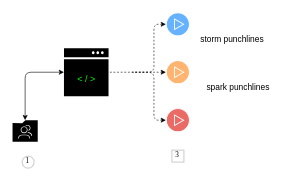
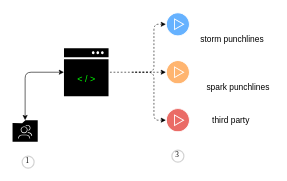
+ <mxCell id="13" value="&lt;font style=&quot;font-size: 14px&quot;&gt;third party&amp;nbsp;&lt;/font&gt;" style="text;html=1;resizable=0;autosize=1;align=center;verticalAlign=middle;points=[];fillColor=none;strokeColor=none;rounded=0;" parent="1" vertex="1"><mxGeometry x="345.89" y="190" width="80" height="20" as="geometry" /></mxCell>
- <mxCell id="8" value="3" style="whiteSpace=wrap;html=1;aspect=fixed;strokeWidth=2;fontFamily=Tahoma;spacingBottom=4;spacingRight=2;strokeColor=#d3d3d3;fillColor=none;rounded=0;" parent="1" vertex="1"><mxGeometry x="285.89" y="250" width="20" height="20" as="geometry" /></mxCell>
+ <mxCell id="8" value="3" style="ellipse;whiteSpace=wrap;html=1;aspect=fixed;strokeWidth=2;fontFamily=Tahoma;spacingBottom=4;spacingRight=2;strokeColor=#d3d3d3;fillColor=none;" parent="1" vertex="1"><mxGeometry x="285.89" y="250" width="20" height="20" as="geometry" /></mxCell>
